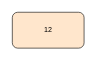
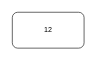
- <mxCell id="2" value="12" style="rounded=1;whiteSpace=wrap;html=1;fillColor=#ffe6cc;" vertex="1" parent="1"><mxGeometry x="20" y="20" width="120" height="60" as="geometry" /></mxCell>
+ <mxCell id="2" value="12" style="rounded=1;whiteSpace=wrap;html=1;" vertex="1" parent="1"><mxGeometry x="20" y="20" width="120" height="60" as="geometry" /></mxCell>
